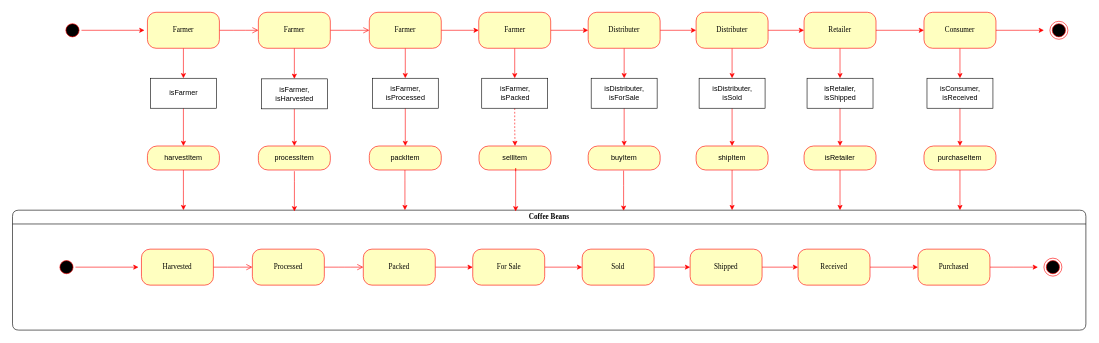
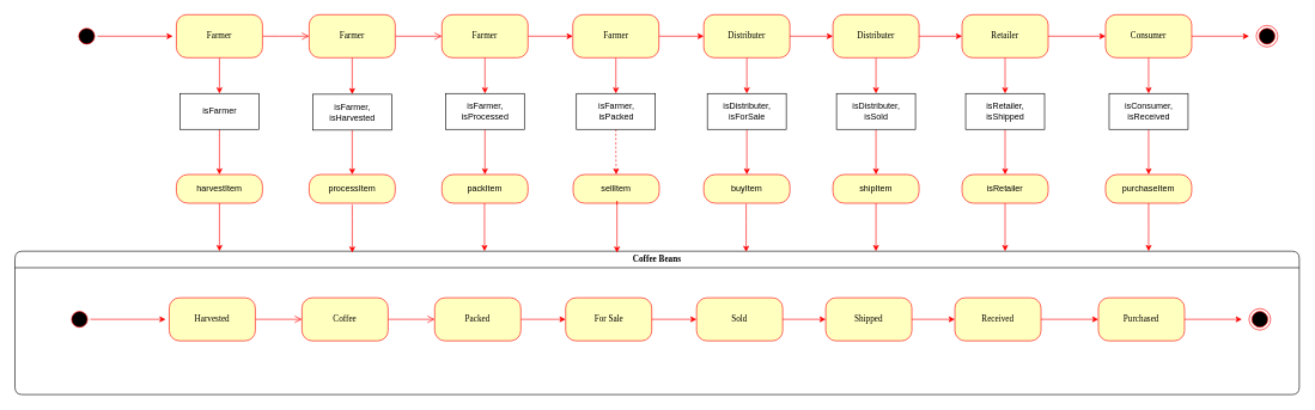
- <mxCell id="8" value="Processed" style="rounded=1;whiteSpace=wrap;html=1;arcSize=24;fillColor=#ffffc0;strokeColor=#ff0000;shadow=0;comic=0;labelBackgroundColor=none;fontFamily=Verdana;fontSize=12;fontColor=#000000;align=center;" parent="2" vertex="1"><mxGeometry x="400" y="65" width="120" height="60" as="geometry" /></mxCell>
+ <mxCell id="8" value="Coffee" style="rounded=1;whiteSpace=wrap;html=1;arcSize=24;fillColor=#ffffc0;strokeColor=#ff0000;shadow=0;comic=0;labelBackgroundColor=none;fontFamily=Verdana;fontSize=12;fontColor=#000000;align=center;" parent="2" vertex="1"><mxGeometry x="400" y="65" width="120" height="60" as="geometry" /></mxCell>
